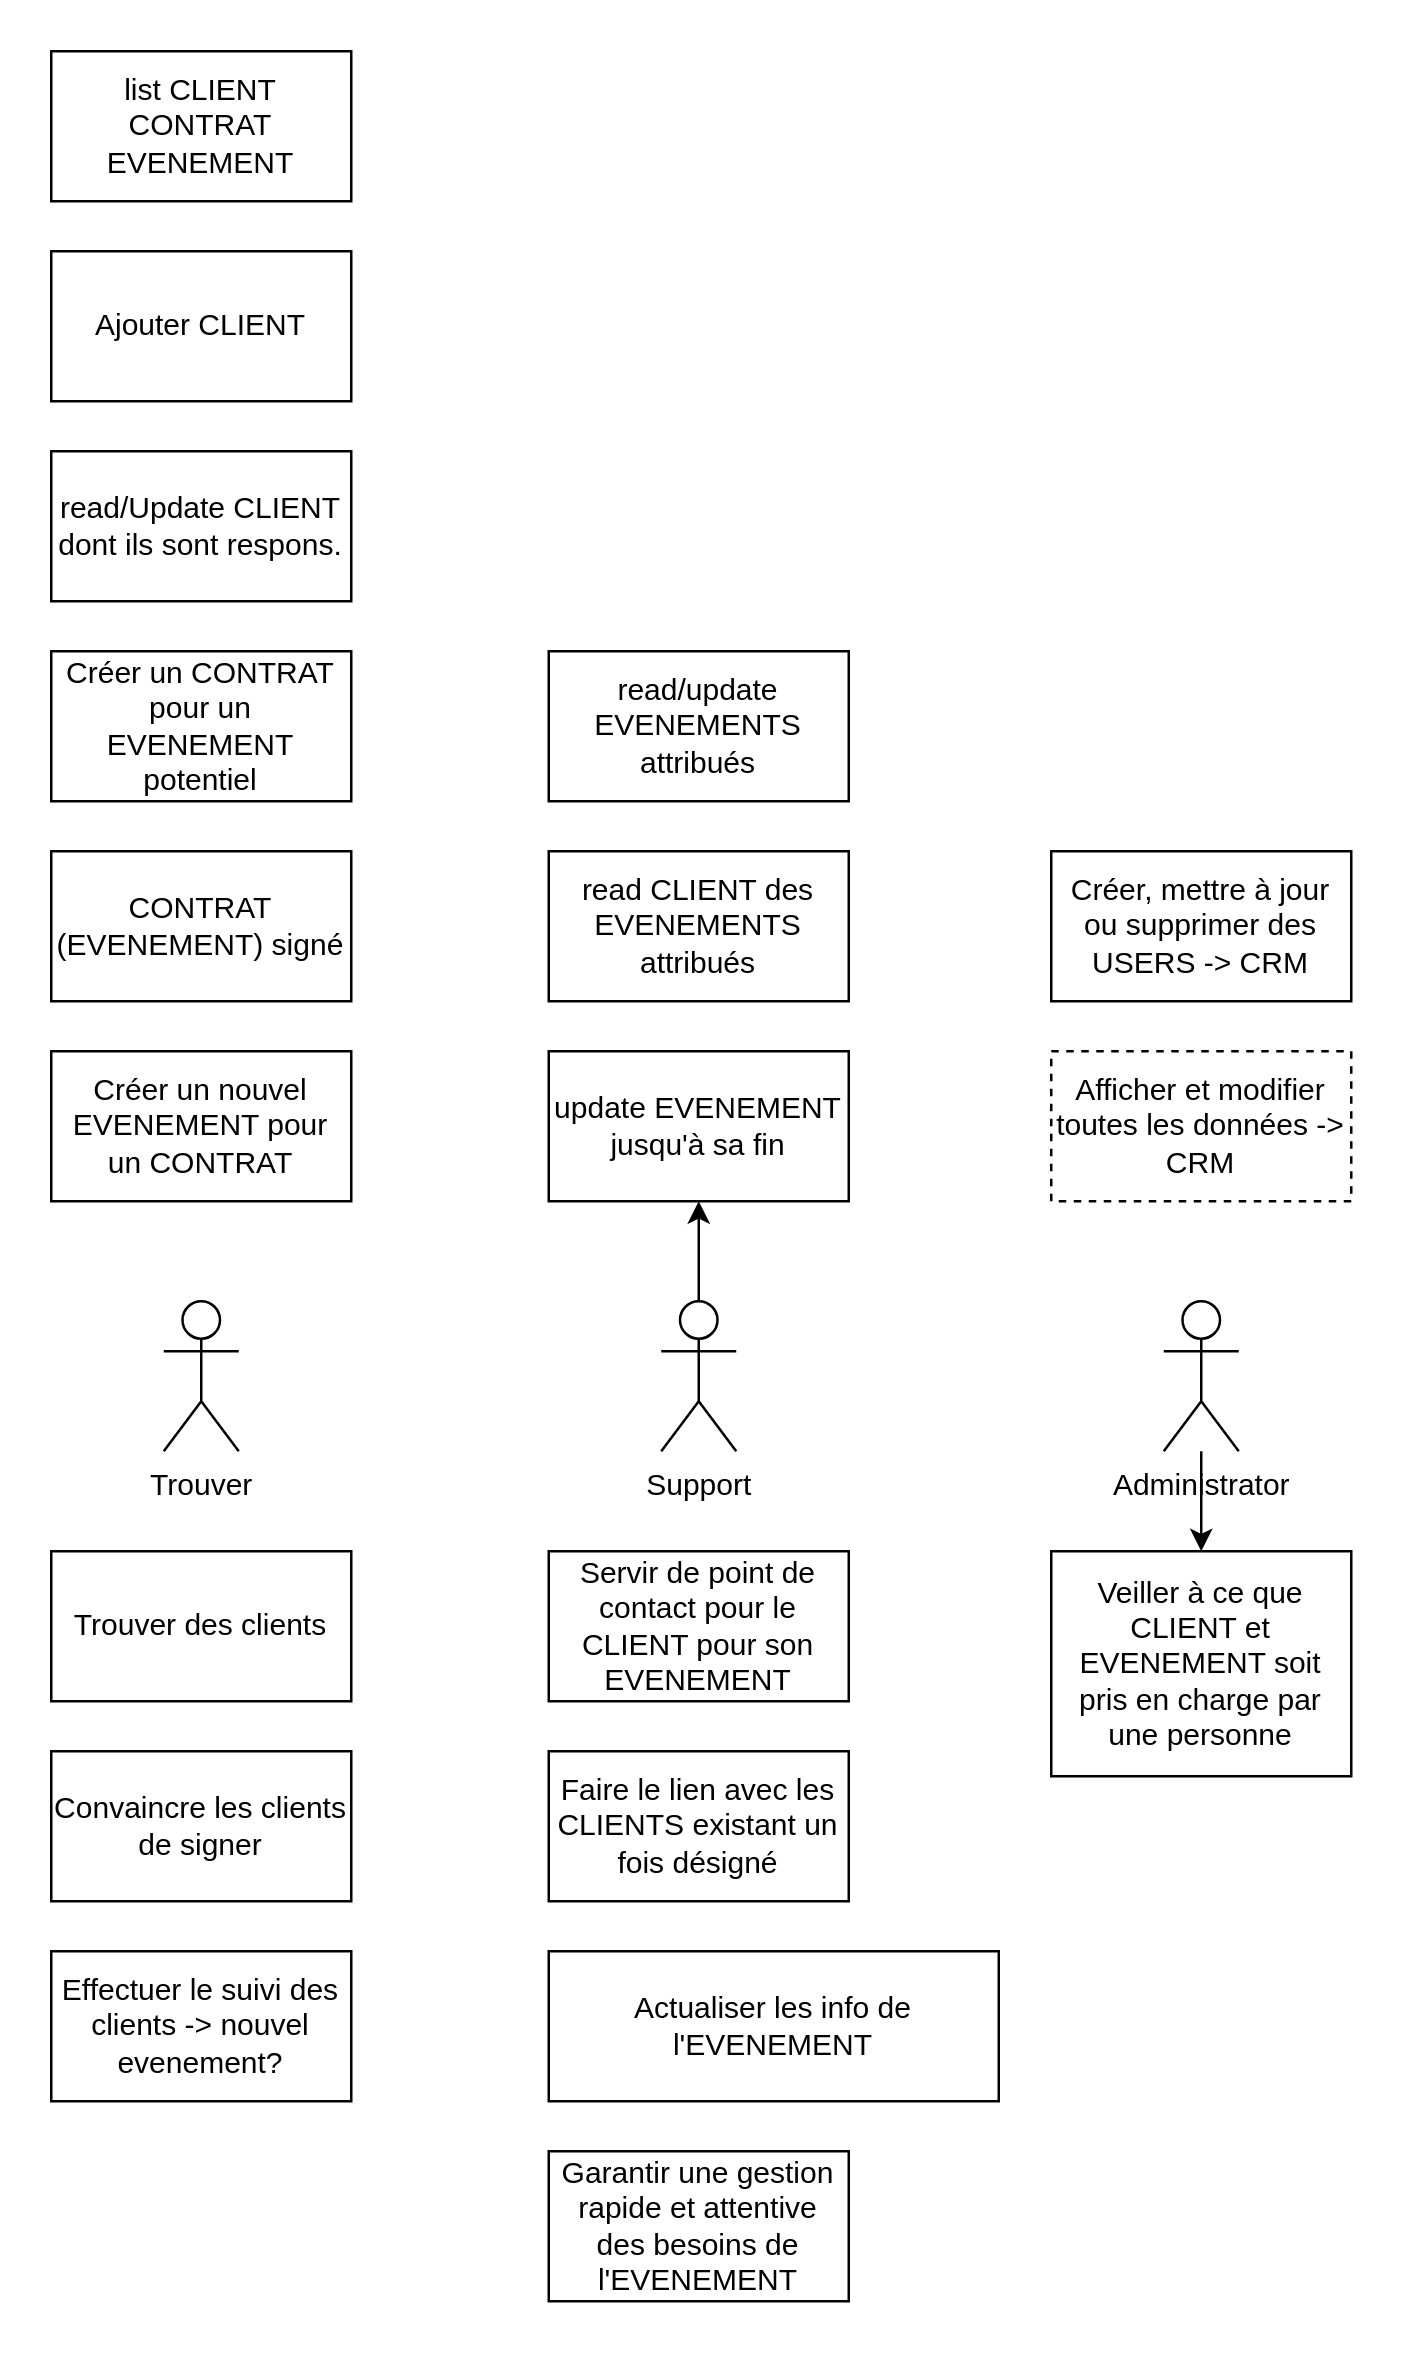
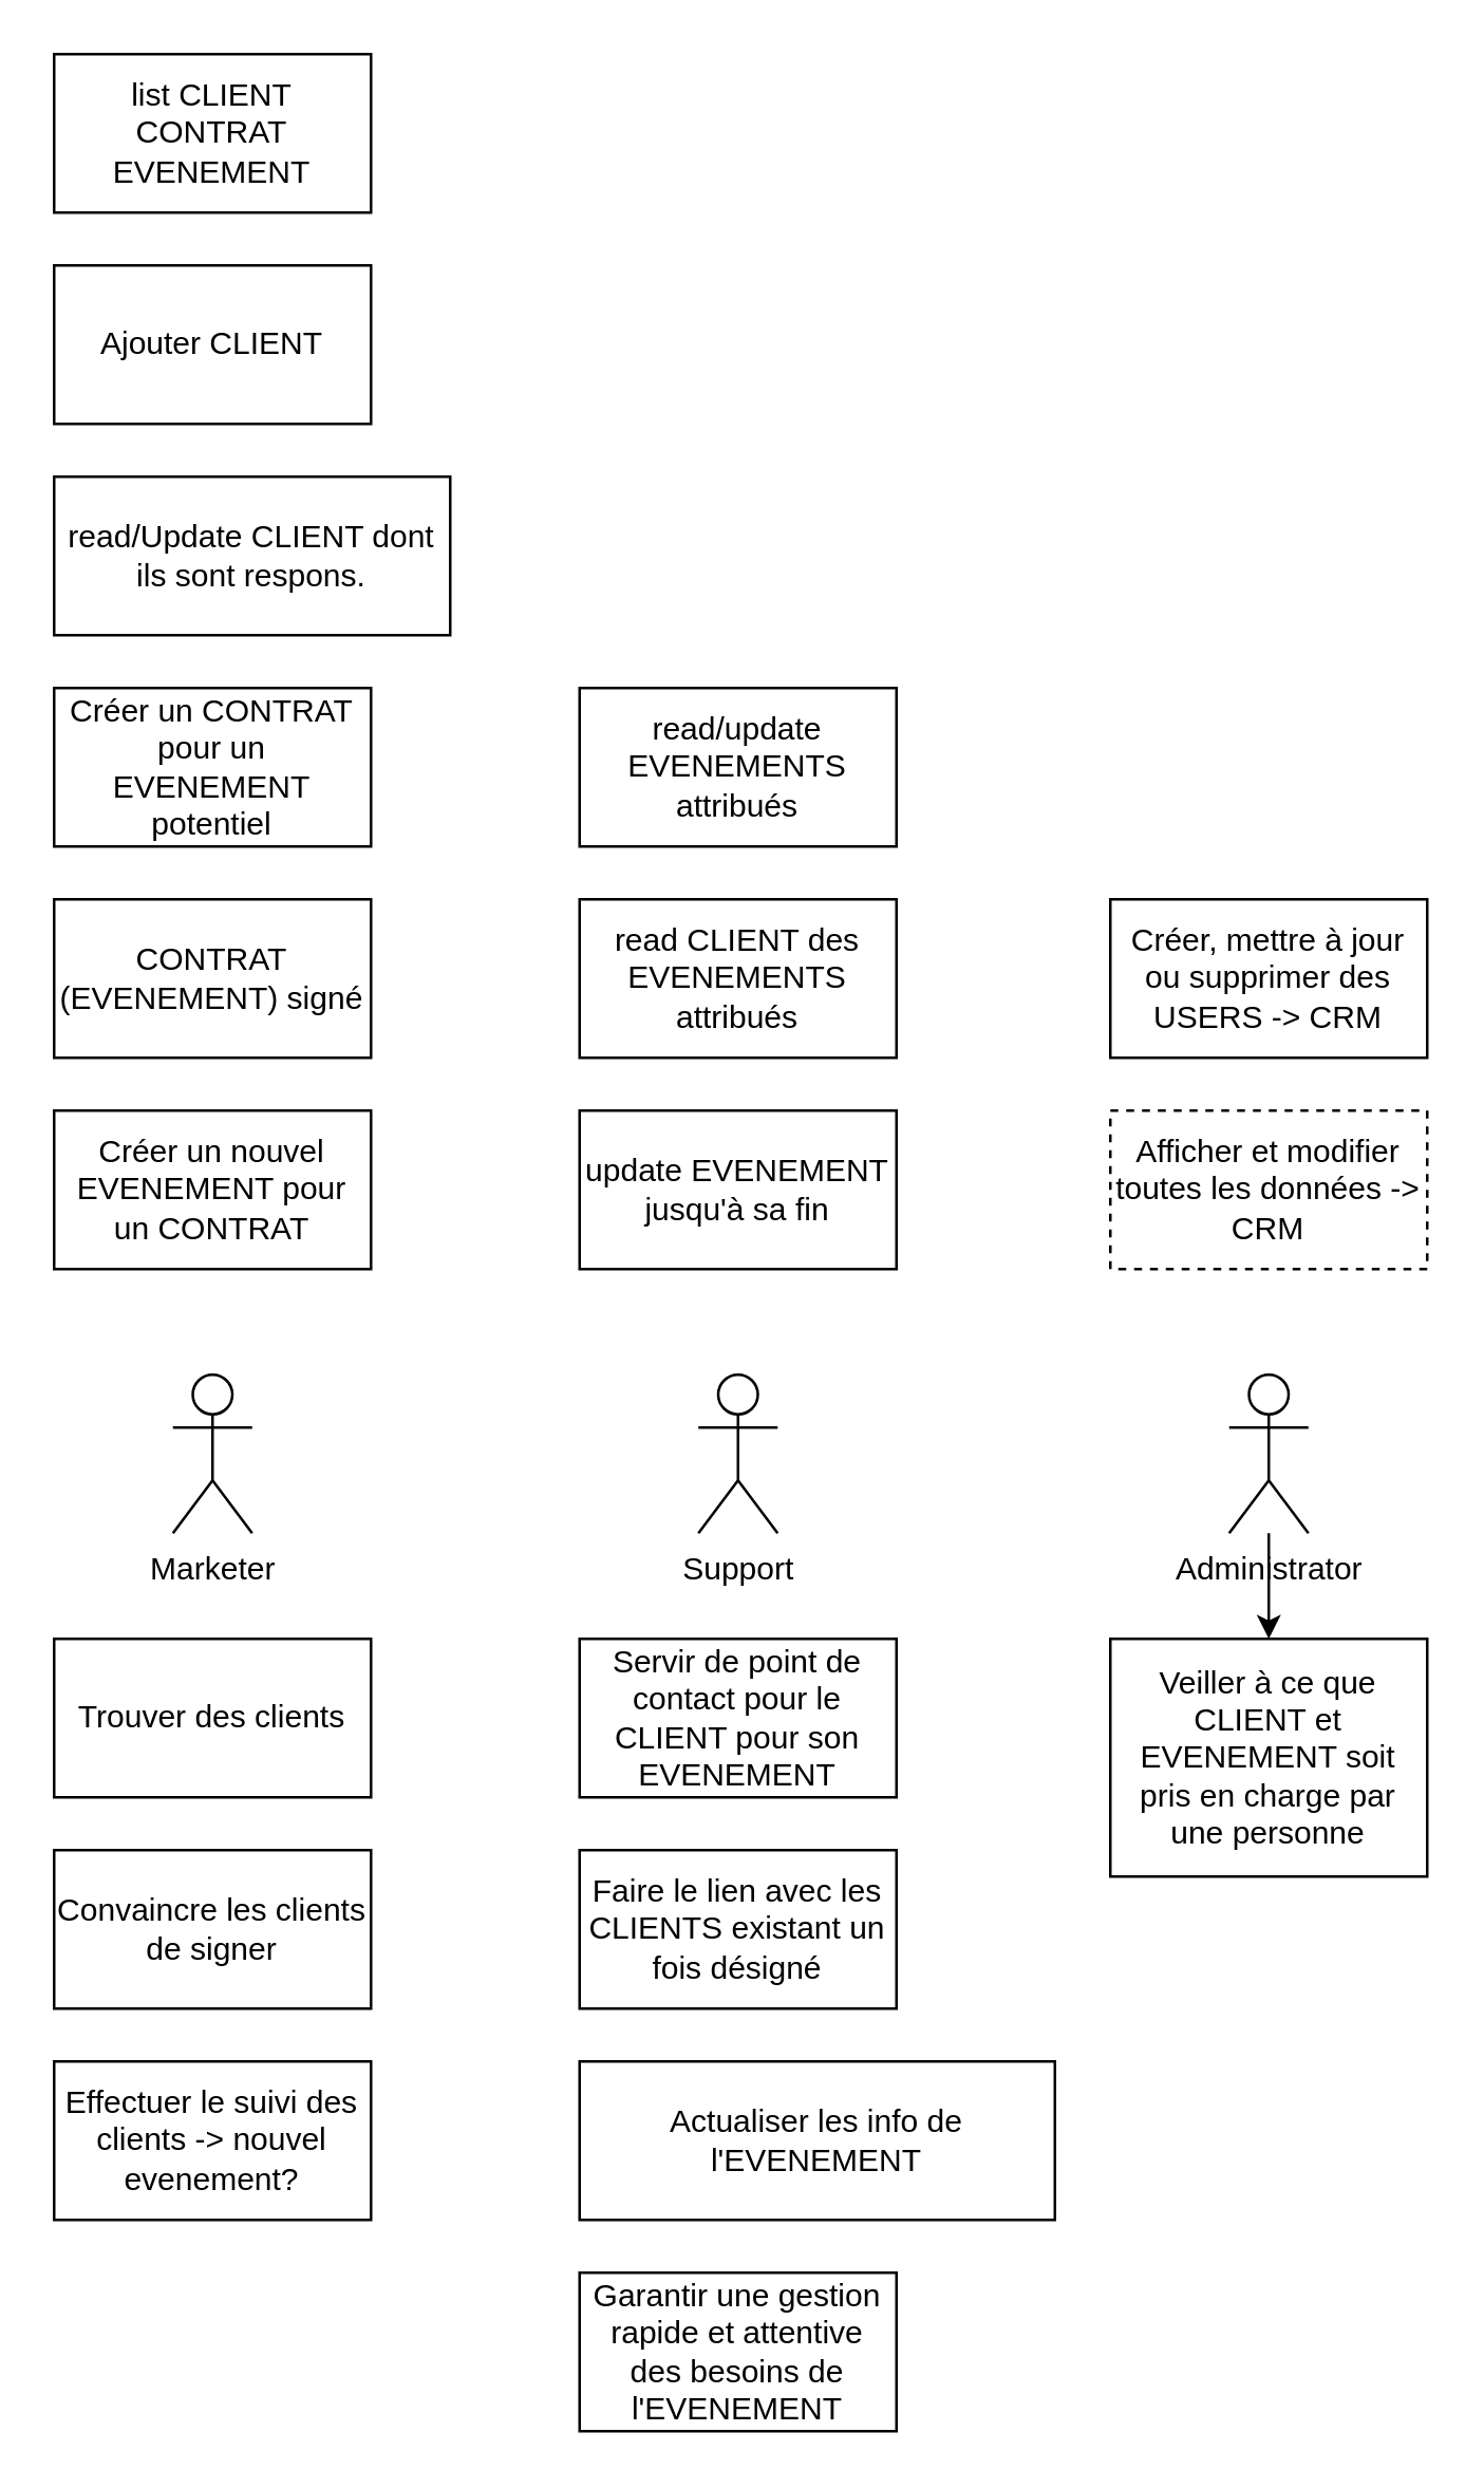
- <mxCell id="20" value="read/Update CLIENT dont ils sont respons." style="rounded=0;whiteSpace=wrap;html=1;" parent="1" vertex="1"><mxGeometry x="20" width="120" height="60" as="geometry" y="180" /></mxCell>
+ <mxCell id="20" value="read/Update CLIENT dont ils sont respons." style="rounded=0;whiteSpace=wrap;html=1;" parent="1" vertex="1"><mxGeometry x="20" y="180" width="150" height="60" as="geometry" /></mxCell>
- <mxCell id="5" style="edgeStyle=orthogonalEdgeStyle;rounded=0;orthogonalLoop=1;jettySize=auto;html=1;exitX=0.5;exitY=0;exitDx=0;exitDy=0;exitPerimeter=0;entryX=0.5;entryY=1;entryDx=0;entryDy=0;" parent="1" source="6" target="22" edge="1"><mxGeometry relative="1" as="geometry" /></mxCell>
- <mxCell id="2" value="Trouver" style="shape=umlActor;verticalLabelPosition=bottom;verticalAlign=top;html=1;outlineConnect=0;" parent="1" vertex="1"><mxGeometry x="65" y="520" width="30" height="60" as="geometry" /></mxCell>
+ <mxCell id="2" value="Marketer" style="shape=umlActor;verticalLabelPosition=bottom;verticalAlign=top;html=1;outlineConnect=0;" parent="1" vertex="1"><mxGeometry x="65" y="520" width="30" height="60" as="geometry" /></mxCell>
